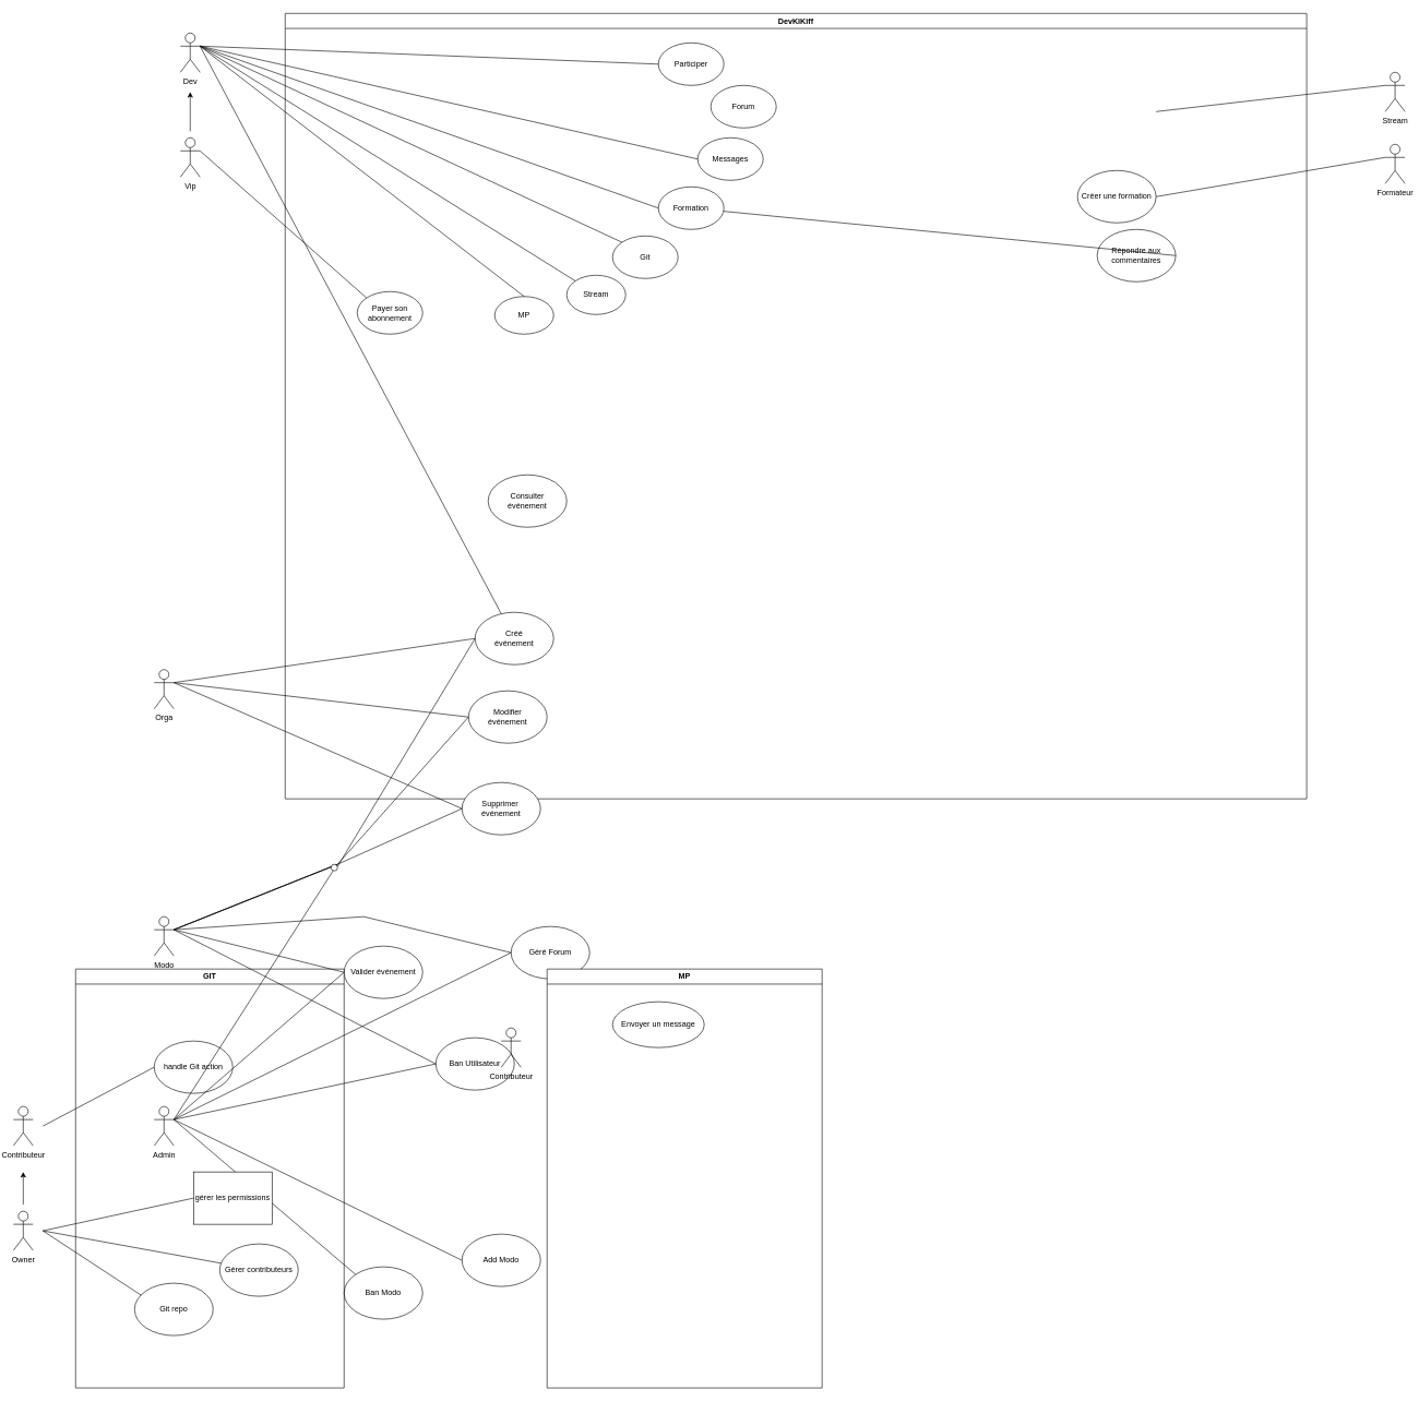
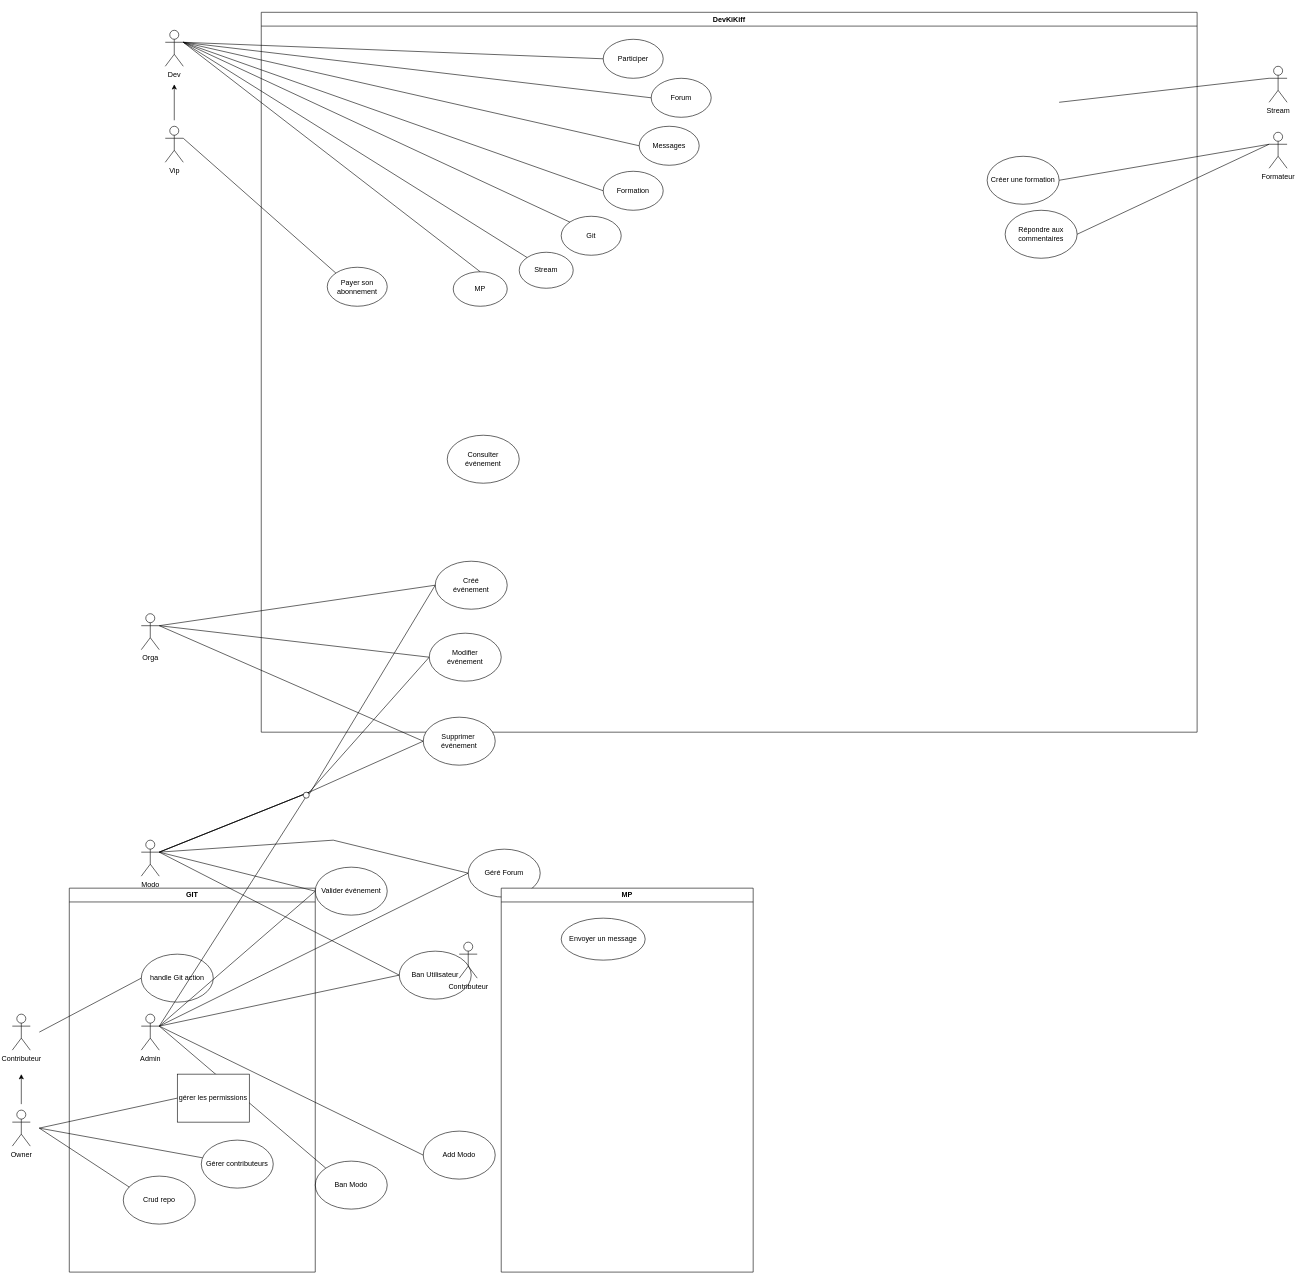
- <mxCell id="50" value="" style="endArrow=none;html=1;rounded=0;exitX=1;exitY=0.5;exitDx=0;exitDy=0;" parent="1" source="38" target="4" edge="1"><mxGeometry width="50" height="50" relative="1" as="geometry"><mxPoint x="1935" y="380" as="sourcePoint" /><mxPoint x="1985" y="330" as="targetPoint" /></mxGeometry></mxCell>
+ <mxCell id="50" value="" style="endArrow=none;html=1;rounded=0;entryX=0;entryY=0.333;entryDx=0;entryDy=0;entryPerimeter=0;exitX=1;exitY=0.5;exitDx=0;exitDy=0;" parent="1" source="38" target="32" edge="1"><mxGeometry width="50" height="50" relative="1" as="geometry"><mxPoint x="1935" y="380" as="sourcePoint" /><mxPoint x="1985" y="330" as="targetPoint" /></mxGeometry></mxCell>
- <mxCell id="26" value="" style="endArrow=none;html=1;rounded=0;exitX=1;exitY=0.333;exitDx=0;exitDy=0;exitPerimeter=0;" parent="1" source="21" target="20" edge="1"><mxGeometry width="50" height="50" relative="1" as="geometry"><mxPoint x="355" y="160" as="sourcePoint" /><mxPoint x="405" y="110" as="targetPoint" /></mxGeometry></mxCell>
+ <mxCell id="26" value="" style="endArrow=none;html=1;rounded=0;exitX=1;exitY=0.333;exitDx=0;exitDy=0;exitPerimeter=0;entryX=0;entryY=0.5;entryDx=0;entryDy=0;" parent="1" source="21" target="5" edge="1"><mxGeometry width="50" height="50" relative="1" as="geometry"><mxPoint x="355" y="160" as="sourcePoint" /><mxPoint x="405" y="110" as="targetPoint" /></mxGeometry></mxCell>
- <mxCell id="42" value="Git repo" style="ellipse;whiteSpace=wrap;html=1;" parent="41" vertex="1"><mxGeometry x="90" y="480" width="120" height="80" as="geometry" /></mxCell>
+ <mxCell id="42" value="Crud repo" style="ellipse;whiteSpace=wrap;html=1;" parent="41" vertex="1"><mxGeometry x="90" y="480" width="120" height="80" as="geometry" /></mxCell>
